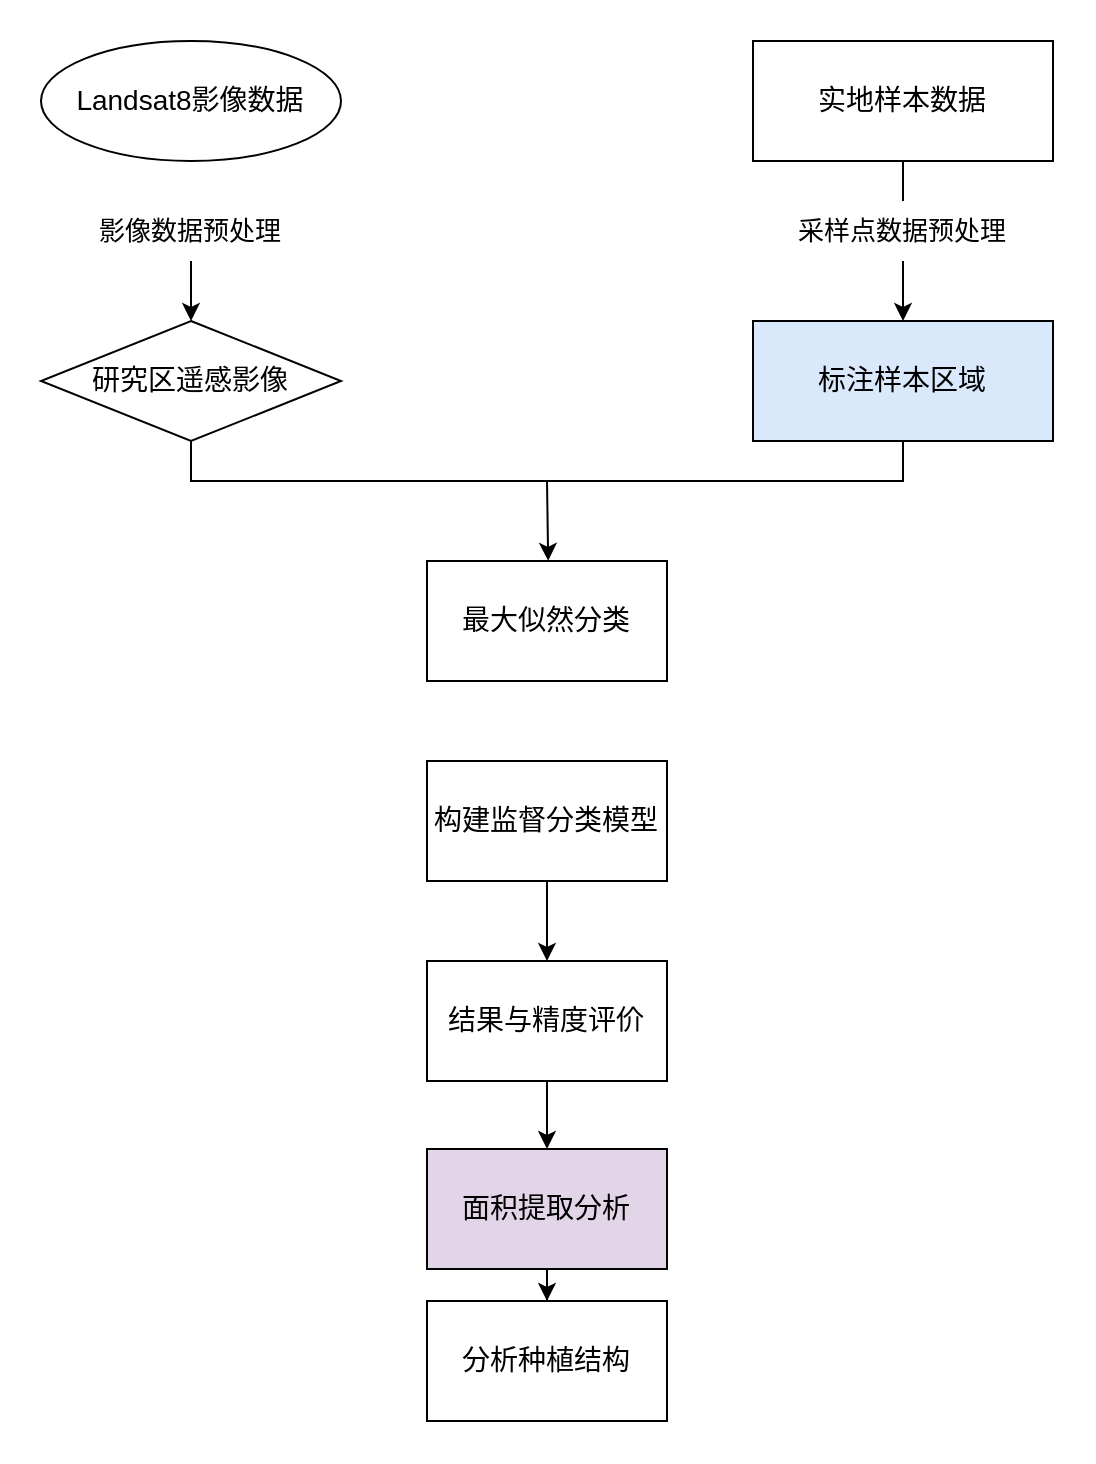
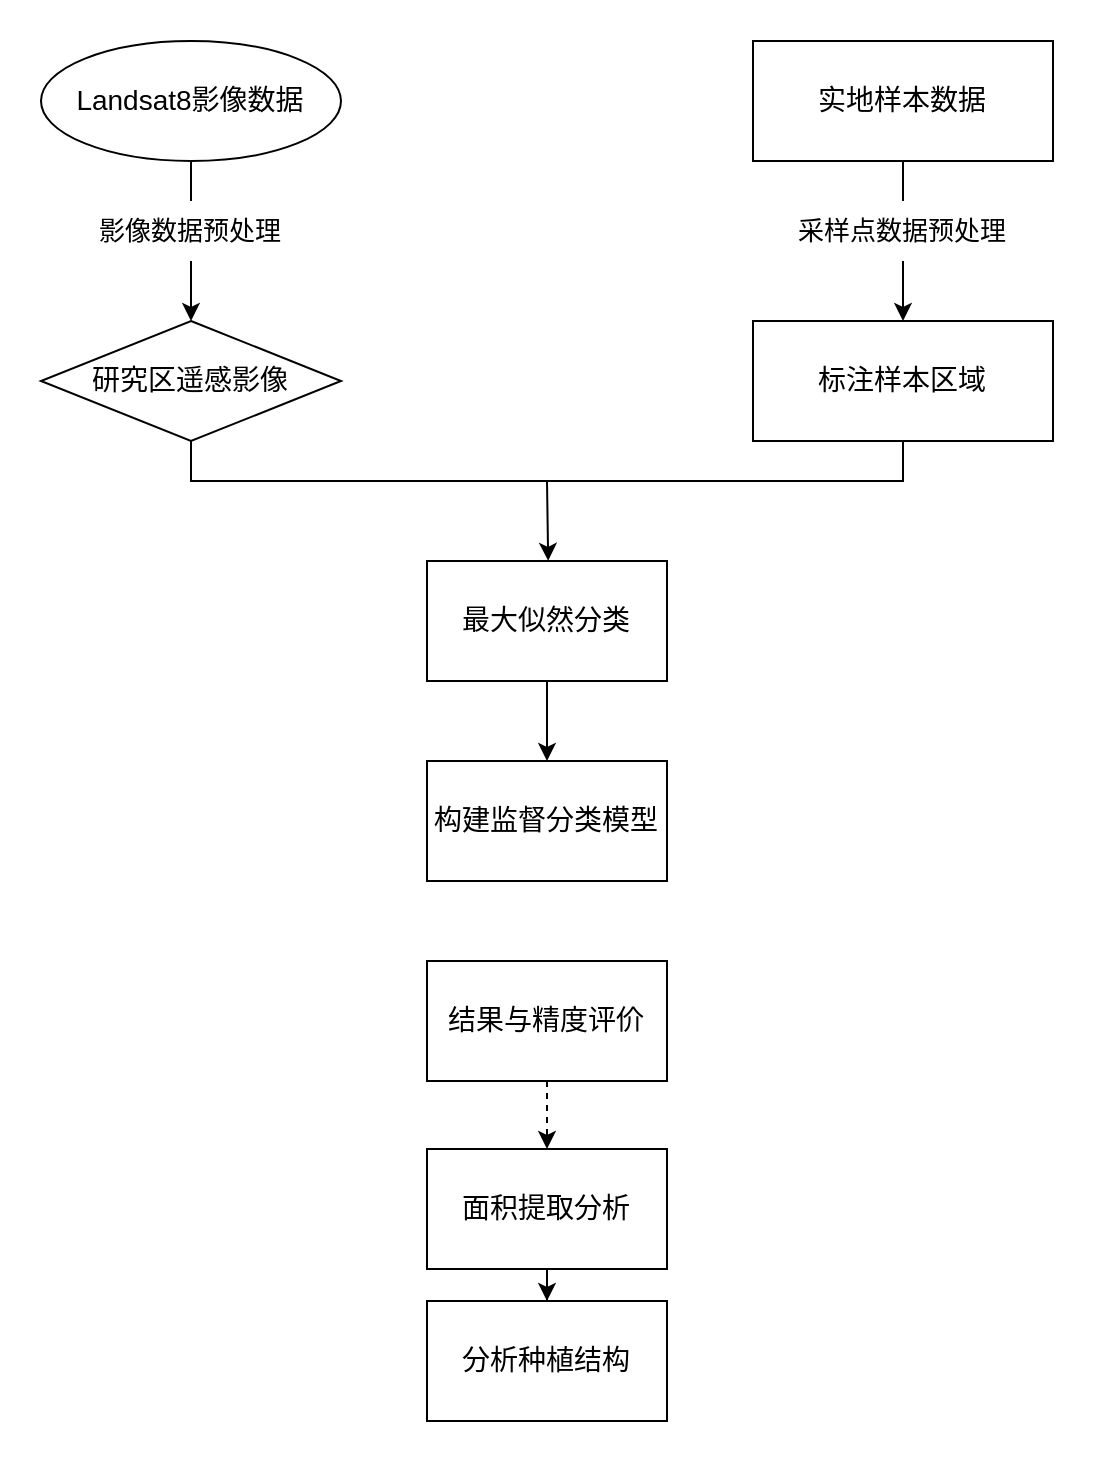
+ <mxCell id="9" value="" style="endArrow=none;html=1;rounded=0;entryX=0.5;entryY=1;entryDx=0;entryDy=0;exitX=0.5;exitY=0;exitDx=0;exitDy=0;" parent="1" source="8" target="3" edge="1"><mxGeometry width="50" height="50" relative="1" as="geometry"><mxPoint x="385" y="300" as="sourcePoint" /><mxPoint x="435" y="250" as="targetPoint" /></mxGeometry></mxCell>
- <mxCell id="6" value="标注样本区域" style="rounded=0;whiteSpace=wrap;html=1;fontSize=14;fillColor=#dae8fc;" parent="1" vertex="1"><mxGeometry x="376" y="160" width="150" height="60" as="geometry" /></mxCell>
+ <mxCell id="6" value="标注样本区域" style="rounded=0;whiteSpace=wrap;html=1;fontSize=14;" parent="1" vertex="1"><mxGeometry x="376" y="160" width="150" height="60" as="geometry" /></mxCell>
+ <mxCell id="15" style="edgeStyle=orthogonalEdgeStyle;rounded=0;orthogonalLoop=1;jettySize=auto;html=1;exitX=0.5;exitY=1;exitDx=0;exitDy=0;" parent="1" source="16" target="18" edge="1"><mxGeometry relative="1" as="geometry" /></mxCell>
- <mxCell id="17" style="edgeStyle=orthogonalEdgeStyle;rounded=0;orthogonalLoop=1;jettySize=auto;html=1;exitX=0.5;exitY=1;exitDx=0;exitDy=0;entryX=0.5;entryY=0;entryDx=0;entryDy=0;" parent="1" source="18" target="20" edge="1"><mxGeometry relative="1" as="geometry" /></mxCell>
- <mxCell id="19" style="edgeStyle=orthogonalEdgeStyle;rounded=0;orthogonalLoop=1;jettySize=auto;html=1;exitX=0.5;exitY=1;exitDx=0;exitDy=0;entryX=0.5;entryY=0;entryDx=0;entryDy=0;" parent="1" source="20" target="22" edge="1"><mxGeometry relative="1" as="geometry" /></mxCell>
+ <mxCell id="19" style="edgeStyle=orthogonalEdgeStyle;rounded=0;orthogonalLoop=1;jettySize=auto;html=1;exitX=0.5;exitY=1;exitDx=0;exitDy=0;entryX=0.5;entryY=0;entryDx=0;entryDy=0;dashed=1;" parent="1" source="20" target="22" edge="1"><mxGeometry relative="1" as="geometry" /></mxCell>
- <mxCell id="22" value="&lt;font style=&quot;font-size: 14px;&quot;&gt;面积提取分析&lt;/font&gt;" style="rounded=0;whiteSpace=wrap;html=1;fillColor=#e1d5e7;" parent="1" vertex="1"><mxGeometry x="213" y="574" width="120" height="60" as="geometry" /></mxCell>
+ <mxCell id="22" value="&lt;font style=&quot;font-size: 14px;&quot;&gt;面积提取分析&lt;/font&gt;" style="rounded=0;whiteSpace=wrap;html=1;" parent="1" vertex="1"><mxGeometry x="213" y="574" width="120" height="60" as="geometry" /></mxCell>
